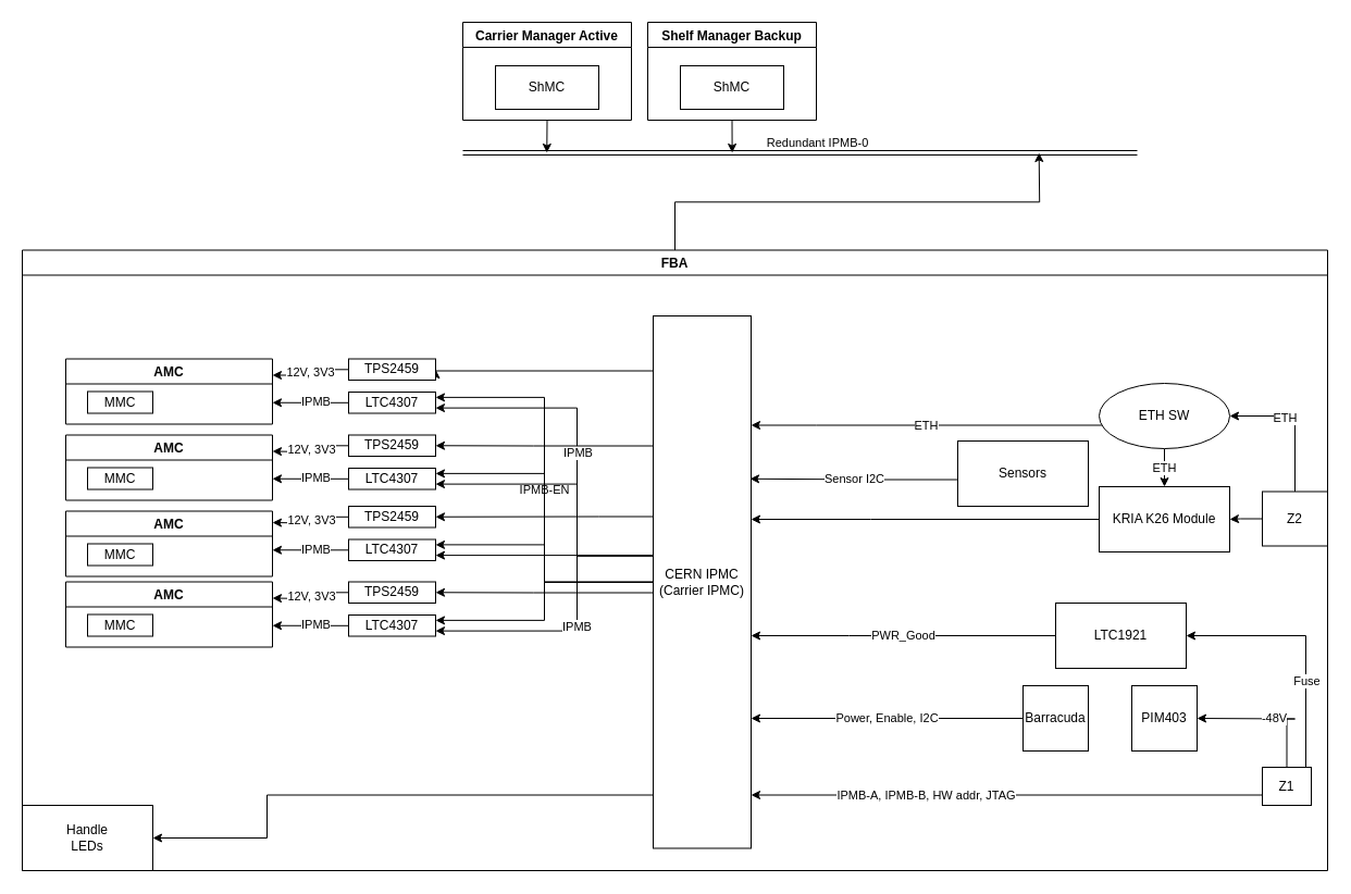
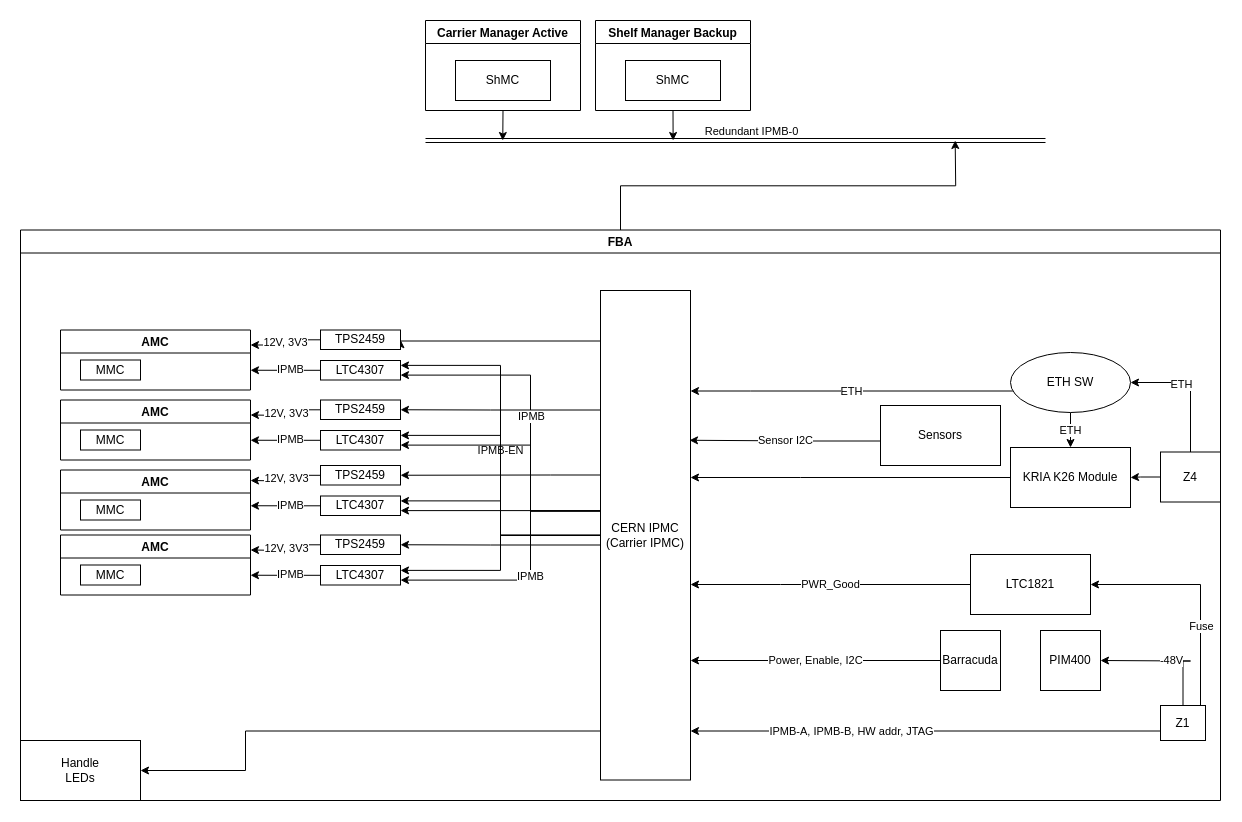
- <mxCell id="31" value="Z2" style="rounded=0;whiteSpace=wrap;html=1;" parent="3" vertex="1"><mxGeometry x="1140" y="222" width="60" height="50" as="geometry" /></mxCell>
+ <mxCell id="31" value="Z4" style="rounded=0;whiteSpace=wrap;html=1;" parent="3" vertex="1"><mxGeometry x="1140" y="222" width="60" height="50" as="geometry" /></mxCell>
- <mxCell id="66" value="LTC1921" style="rounded=0;whiteSpace=wrap;html=1;" parent="3" vertex="1"><mxGeometry x="950" y="324.5" width="120" height="60" as="geometry" /></mxCell>
+ <mxCell id="66" value="LTC1821" style="rounded=0;whiteSpace=wrap;html=1;" parent="3" vertex="1"><mxGeometry x="950" y="324.5" width="120" height="60" as="geometry" /></mxCell>
- <mxCell id="63" value="PIM403" style="rounded=0;whiteSpace=wrap;html=1;" parent="3" vertex="1"><mxGeometry x="1020" y="400.5" width="60" height="60" as="geometry" /></mxCell>
+ <mxCell id="63" value="PIM400" style="rounded=0;whiteSpace=wrap;html=1;" parent="3" vertex="1"><mxGeometry x="1020" y="400.5" width="60" height="60" as="geometry" /></mxCell>
